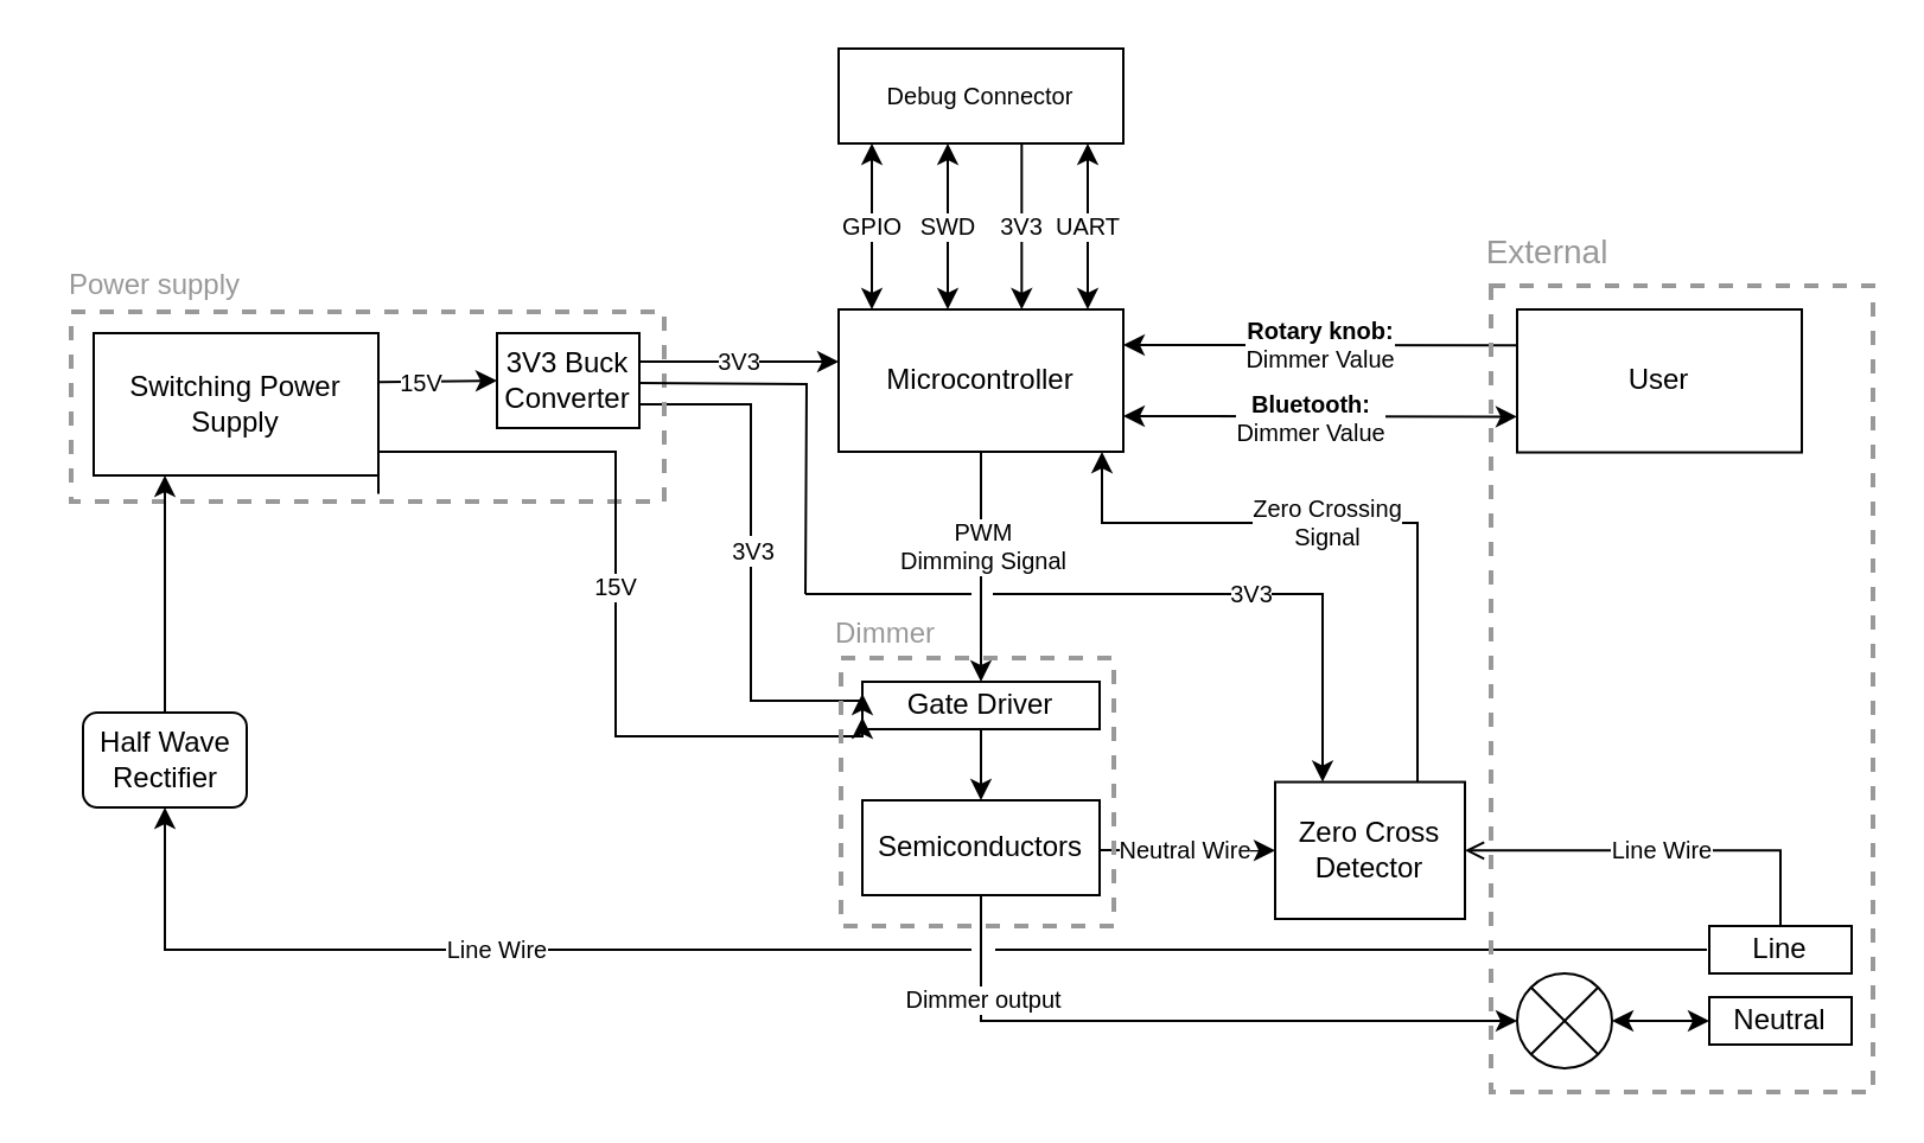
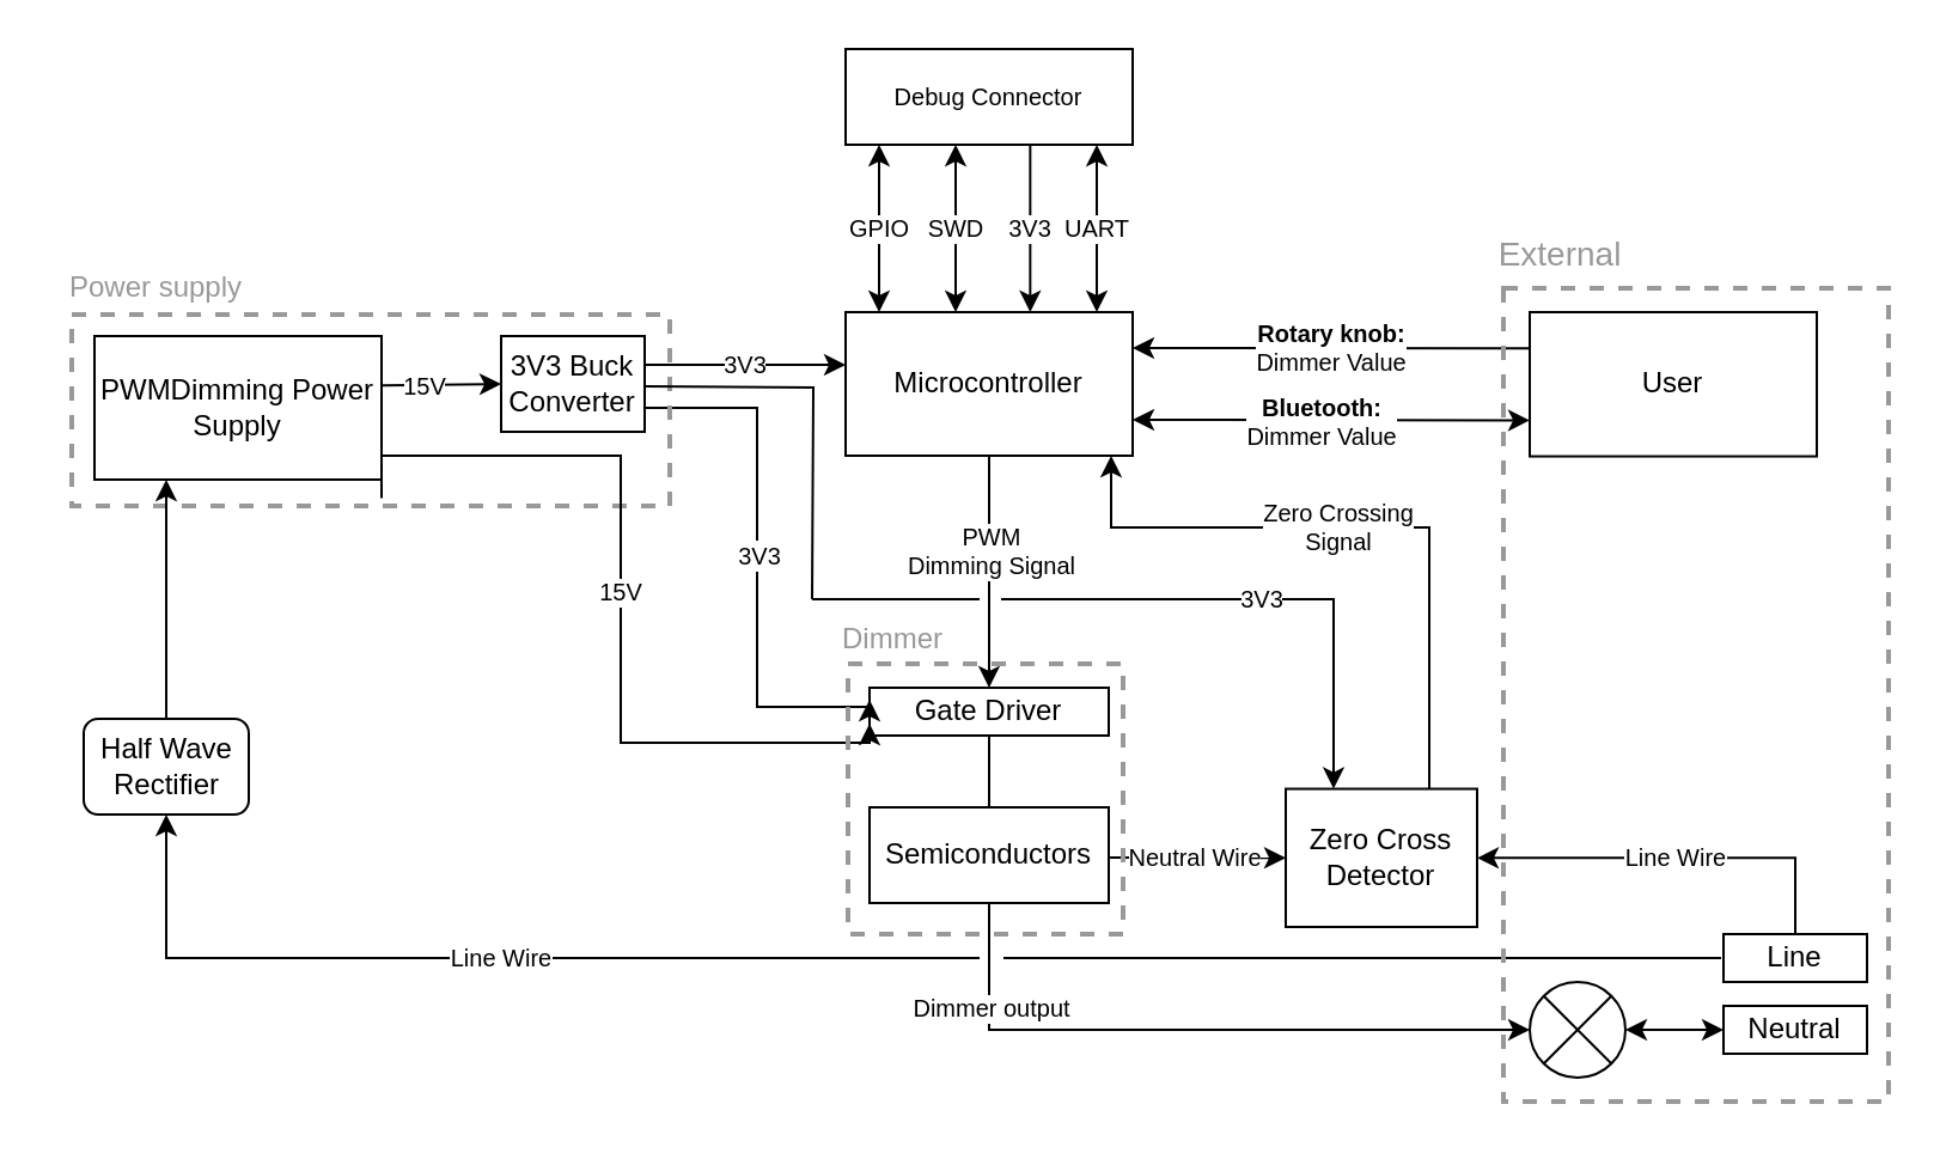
- <mxCell id="4" value="Switching Power Supply" style="rounded=0;whiteSpace=wrap;html=1;" vertex="1" parent="1"><mxGeometry x="39" y="140" width="120" height="60" as="geometry" /></mxCell>
+ <mxCell id="4" value="PWMDimming Power Supply" style="rounded=0;whiteSpace=wrap;html=1;" vertex="1" parent="1"><mxGeometry x="39" y="140" width="120" height="60" as="geometry" /></mxCell>
- <mxCell id="10" value="" style="endArrow=classic;html=1;entryX=0.5;entryY=0;entryDx=0;entryDy=0;exitX=0.5;exitY=1;exitDx=0;exitDy=0;" edge="1" parent="1" source="5" target="9"><mxGeometry width="50" height="50" relative="1" as="geometry"><mxPoint x="173" y="277" as="sourcePoint" /><mxPoint x="223" y="227" as="targetPoint" /></mxGeometry></mxCell>
+ <mxCell id="10" value="" style="endArrow=none;html=1;entryX=0.5;entryY=0;entryDx=0;entryDy=0;exitX=0.5;exitY=1;exitDx=0;exitDy=0;" edge="1" parent="1" source="5" target="9"><mxGeometry width="50" height="50" relative="1" as="geometry"><mxPoint x="173" y="277" as="sourcePoint" /><mxPoint x="223" y="227" as="targetPoint" /></mxGeometry></mxCell>
- <mxCell id="45" value="Line Wire" style="endArrow=open;html=1;rounded=0;fontSize=10;elbow=vertical;entryX=1;entryY=0.5;entryDx=0;entryDy=0;exitX=0.5;exitY=0;exitDx=0;exitDy=0;edgeStyle=orthogonalEdgeStyle;" edge="1" parent="1" source="40" target="23"><mxGeometry width="50" height="50" relative="1" as="geometry"><mxPoint x="569" y="490" as="sourcePoint" /><mxPoint x="619" y="440" as="targetPoint" /></mxGeometry></mxCell>
+ <mxCell id="45" value="Line Wire" style="endArrow=classic;html=1;rounded=0;fontSize=10;elbow=vertical;entryX=1;entryY=0.5;entryDx=0;entryDy=0;exitX=0.5;exitY=0;exitDx=0;exitDy=0;edgeStyle=orthogonalEdgeStyle;" edge="1" parent="1" source="40" target="23"><mxGeometry width="50" height="50" relative="1" as="geometry"><mxPoint x="569" y="490" as="sourcePoint" /><mxPoint x="619" y="440" as="targetPoint" /></mxGeometry></mxCell>
